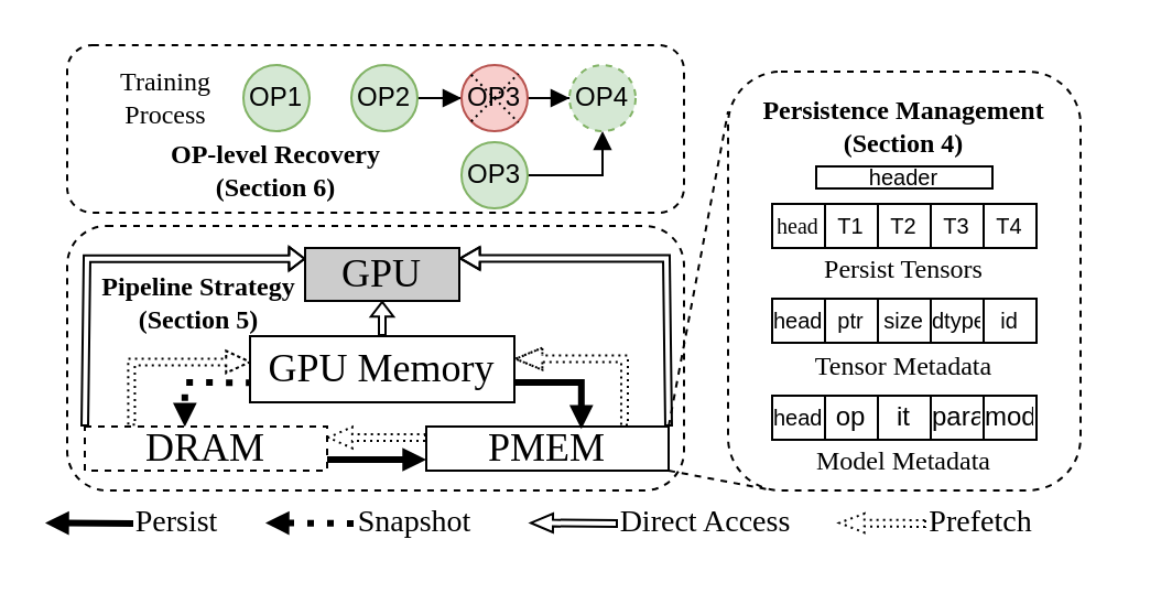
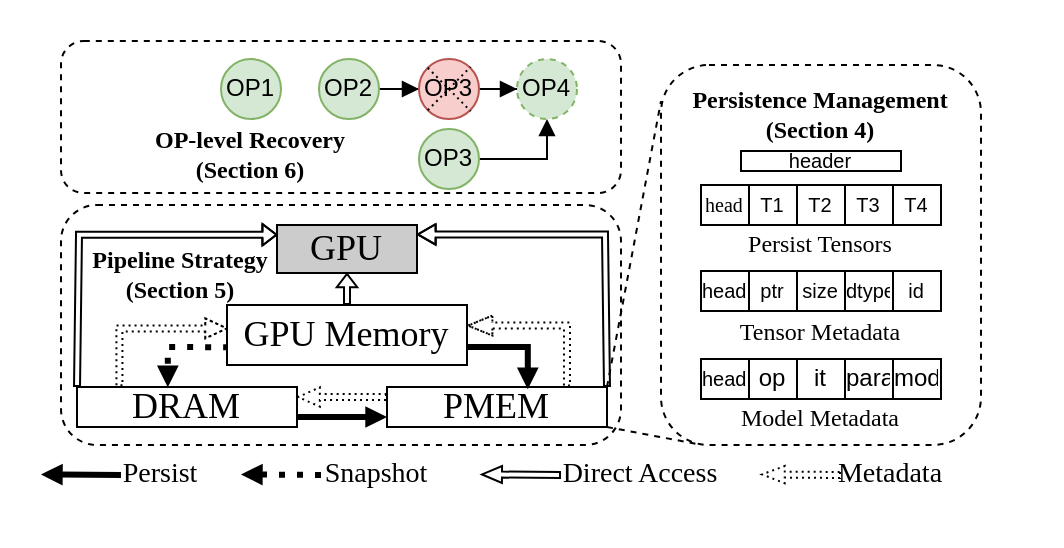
- <mxCell id="62" value="&lt;font face=&quot;Times New Roman&quot;&gt;Training&lt;/font&gt;&lt;div&gt;&lt;font face=&quot;Times New Roman&quot;&gt;Process&lt;/font&gt;&lt;/div&gt;" style="text;html=1;align=center;verticalAlign=middle;whiteSpace=wrap;rounded=0;" vertex="1" parent="1"><mxGeometry x="40" y="29" width="70" height="30" as="geometry" /></mxCell>
- <mxCell id="8" value="&lt;font face=&quot;Times New Roman&quot; style=&quot;font-size: 18px;&quot;&gt;DRAM&lt;/font&gt;" style="rounded=0;whiteSpace=wrap;html=1;dashed=1;" parent="1" vertex="1"><mxGeometry x="38" y="193" width="110" height="20" as="geometry" /></mxCell>
+ <mxCell id="8" value="&lt;font face=&quot;Times New Roman&quot; style=&quot;font-size: 18px;&quot;&gt;DRAM&lt;/font&gt;" style="rounded=0;whiteSpace=wrap;html=1;" parent="1" vertex="1"><mxGeometry x="38" y="193" width="110" height="20" as="geometry" /></mxCell>
- <mxCell id="47" value="&lt;font style=&quot;font-size: 14px;&quot; face=&quot;Times New Roman&quot;&gt;Prefetch&lt;/font&gt;" style="text;html=1;align=center;verticalAlign=middle;whiteSpace=wrap;rounded=0;" parent="1" vertex="1"><mxGeometry x="405" y="222" width="80" height="30" as="geometry" /></mxCell>
+ <mxCell id="47" value="&lt;font style=&quot;font-size: 14px;&quot; face=&quot;Times New Roman&quot;&gt;Metadata&lt;/font&gt;" style="text;html=1;align=center;verticalAlign=middle;whiteSpace=wrap;rounded=0;" parent="1" vertex="1"><mxGeometry x="405" y="222" width="80" height="30" as="geometry" /></mxCell>
